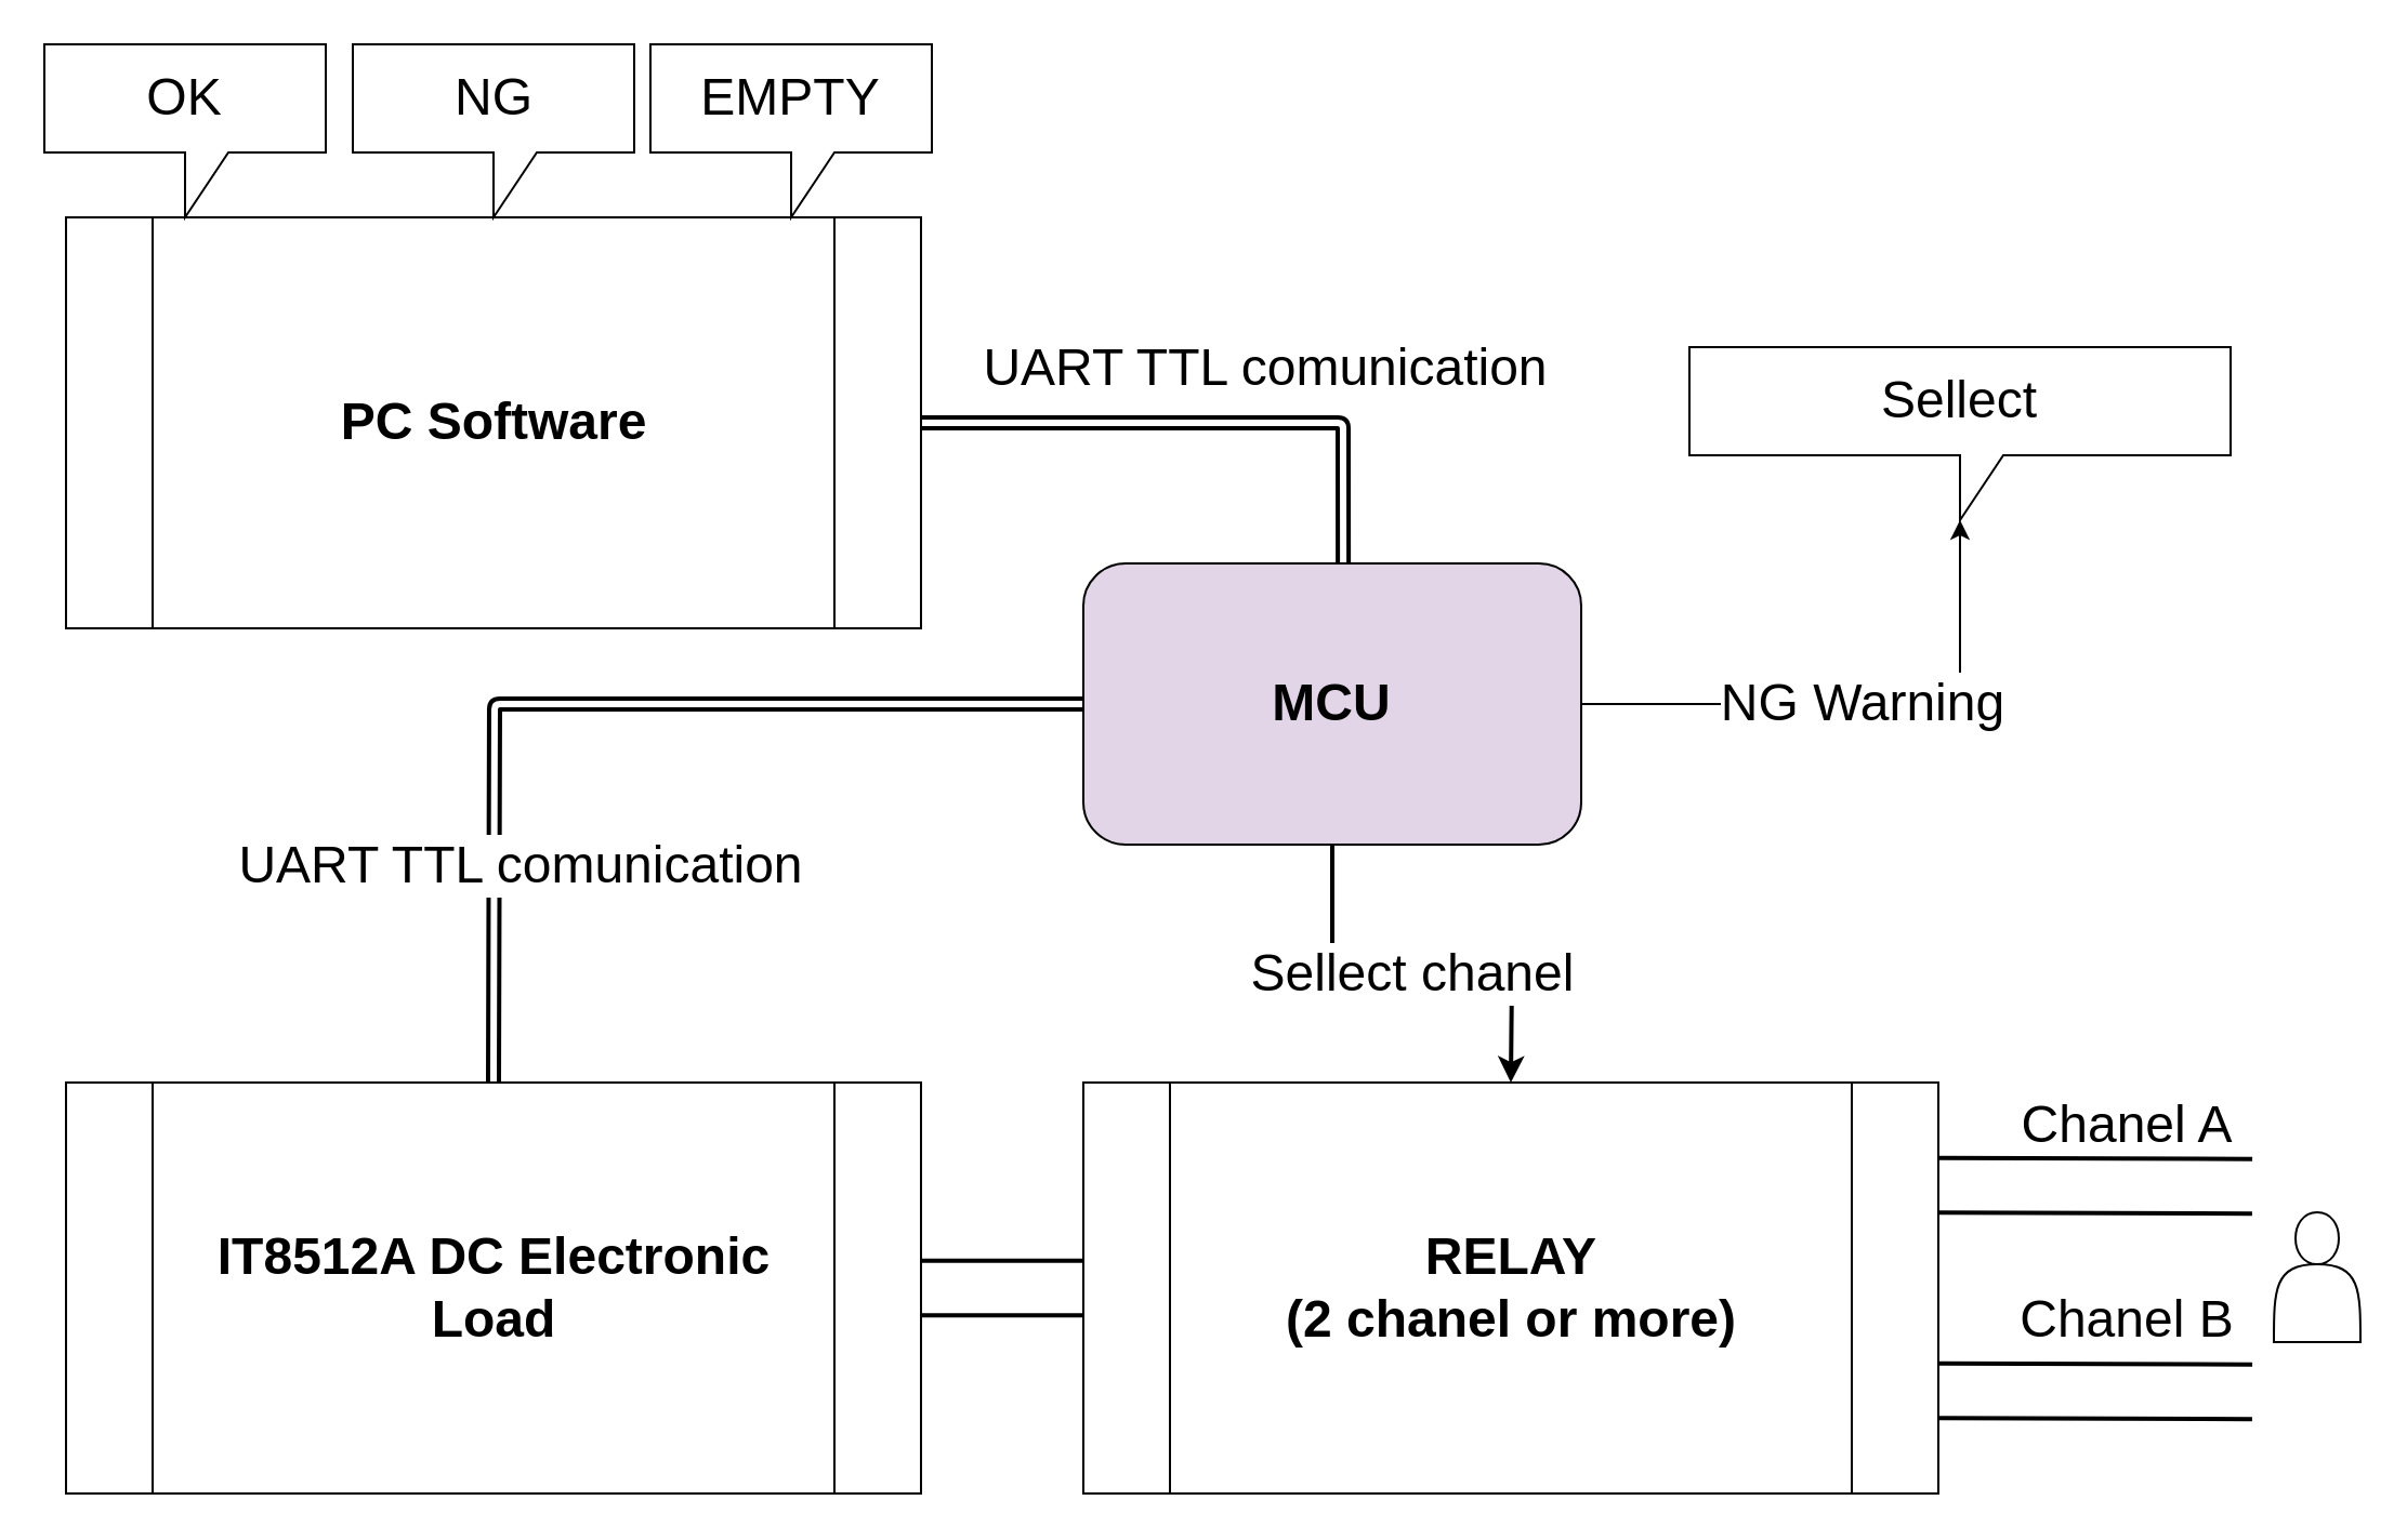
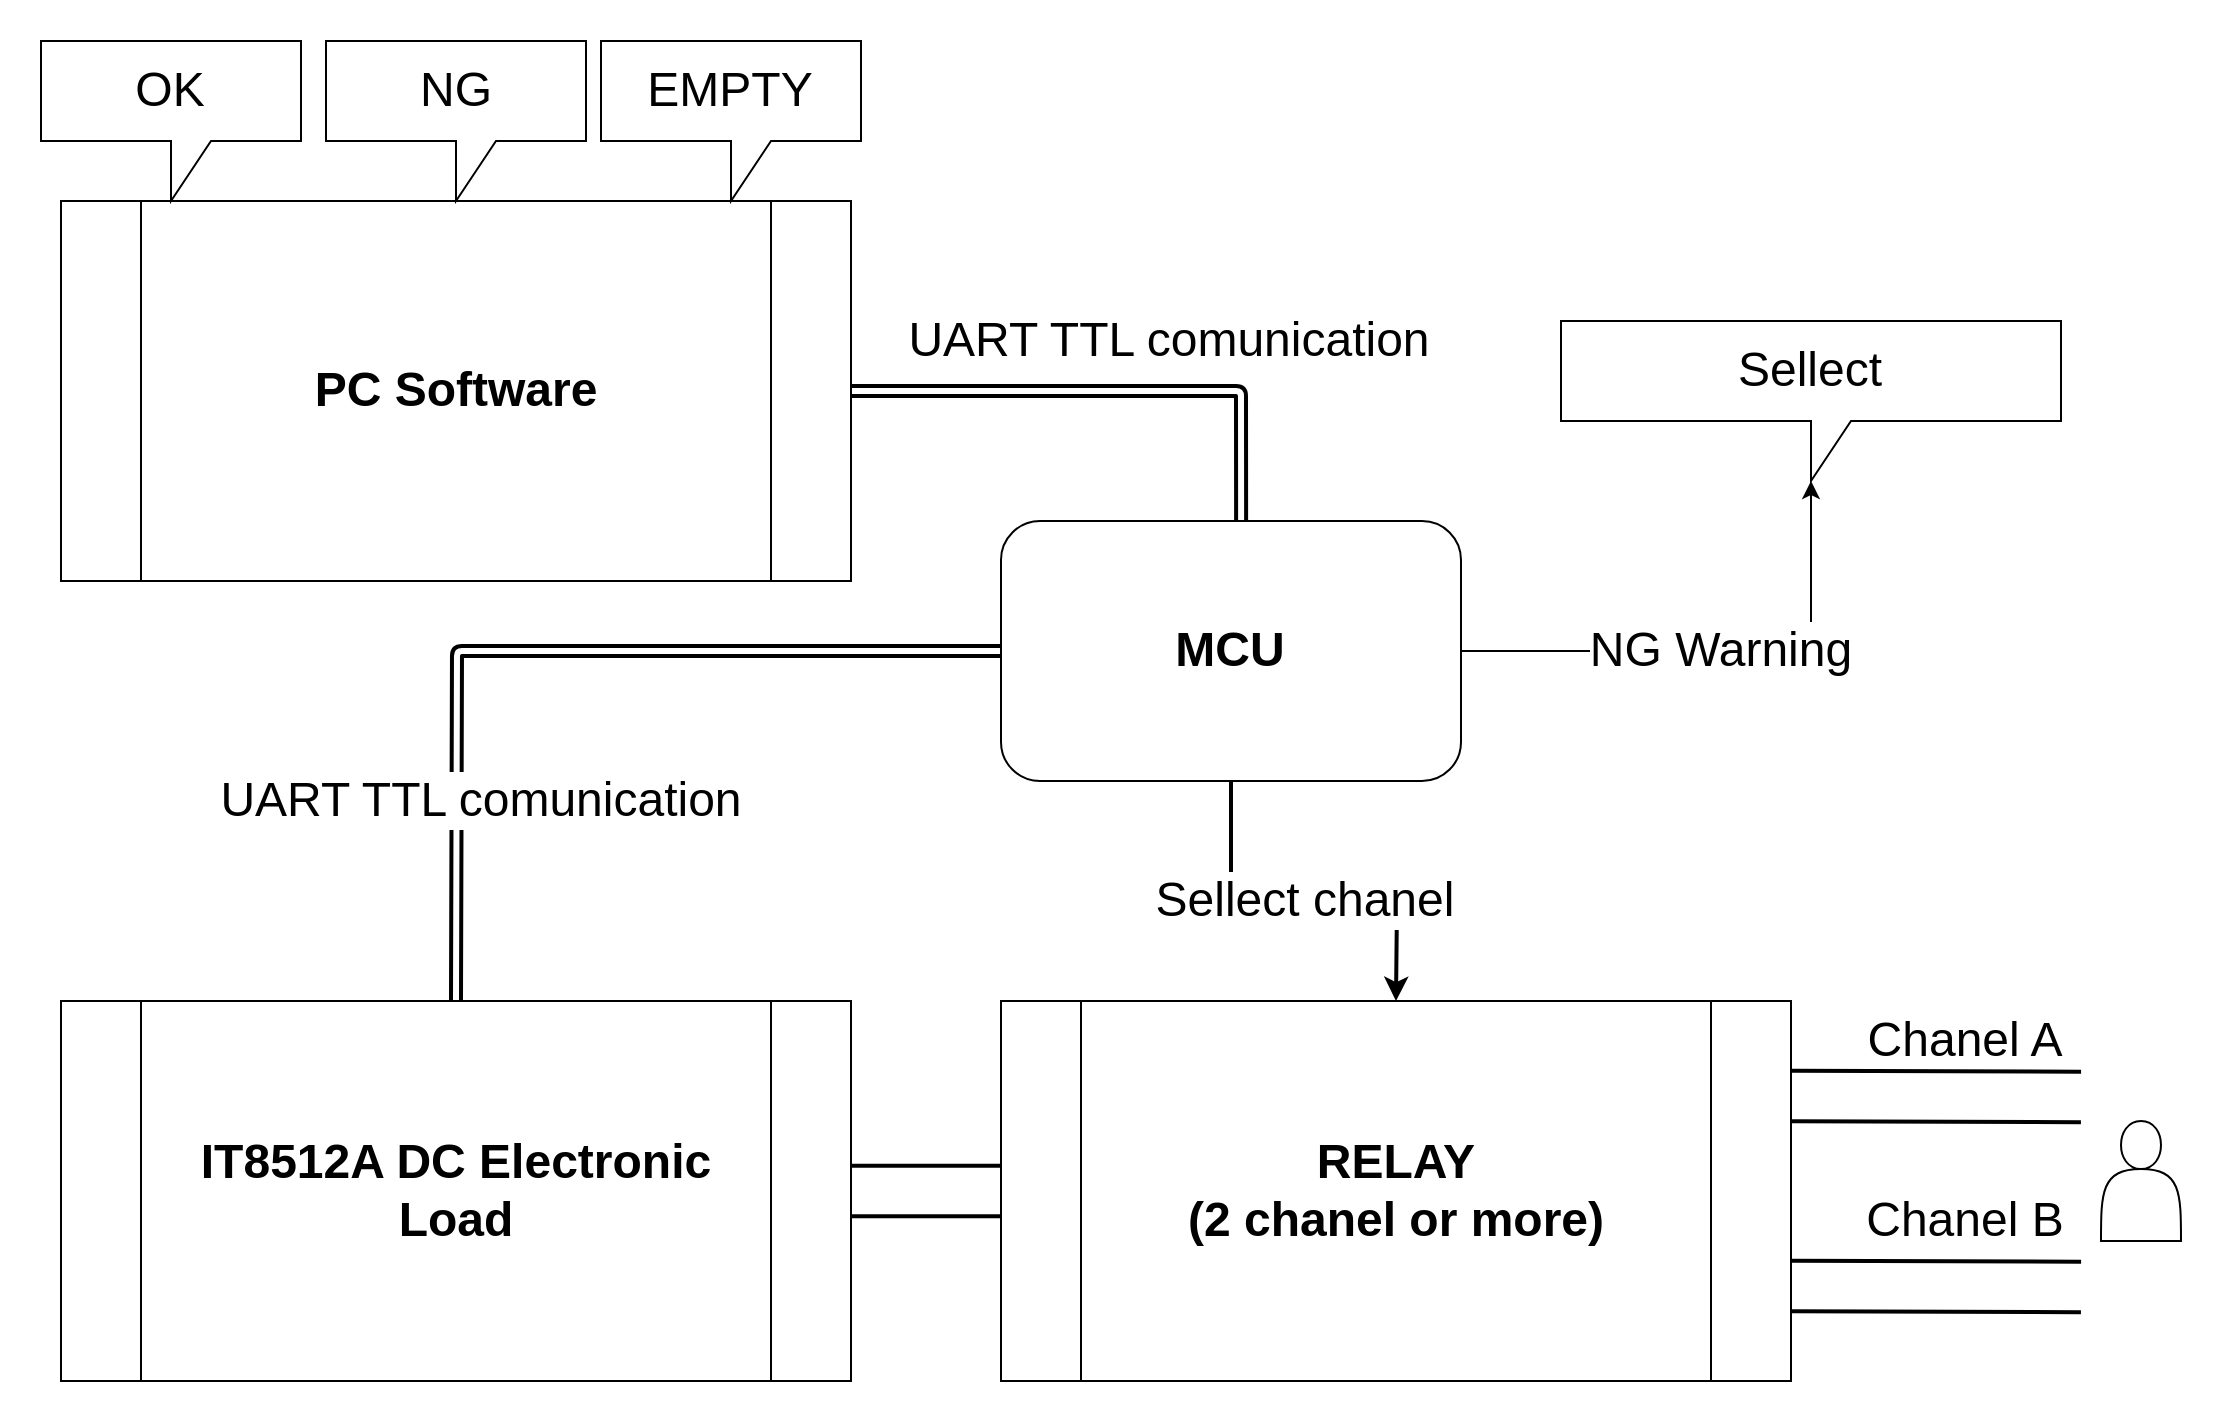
- <mxCell id="2" value="&lt;b style=&quot;font-size: 24px&quot;&gt;MCU&lt;br&gt;&lt;/b&gt;" style="rounded=1;whiteSpace=wrap;html=1;fillColor=#e1d5e7;" vertex="1" parent="1"><mxGeometry x="500" y="260" width="230" height="130" as="geometry" /></mxCell>
+ <mxCell id="2" value="&lt;b style=&quot;font-size: 24px&quot;&gt;MCU&lt;br&gt;&lt;/b&gt;" style="rounded=1;whiteSpace=wrap;html=1;" vertex="1" parent="1"><mxGeometry x="500" y="260" width="230" height="130" as="geometry" /></mxCell>
